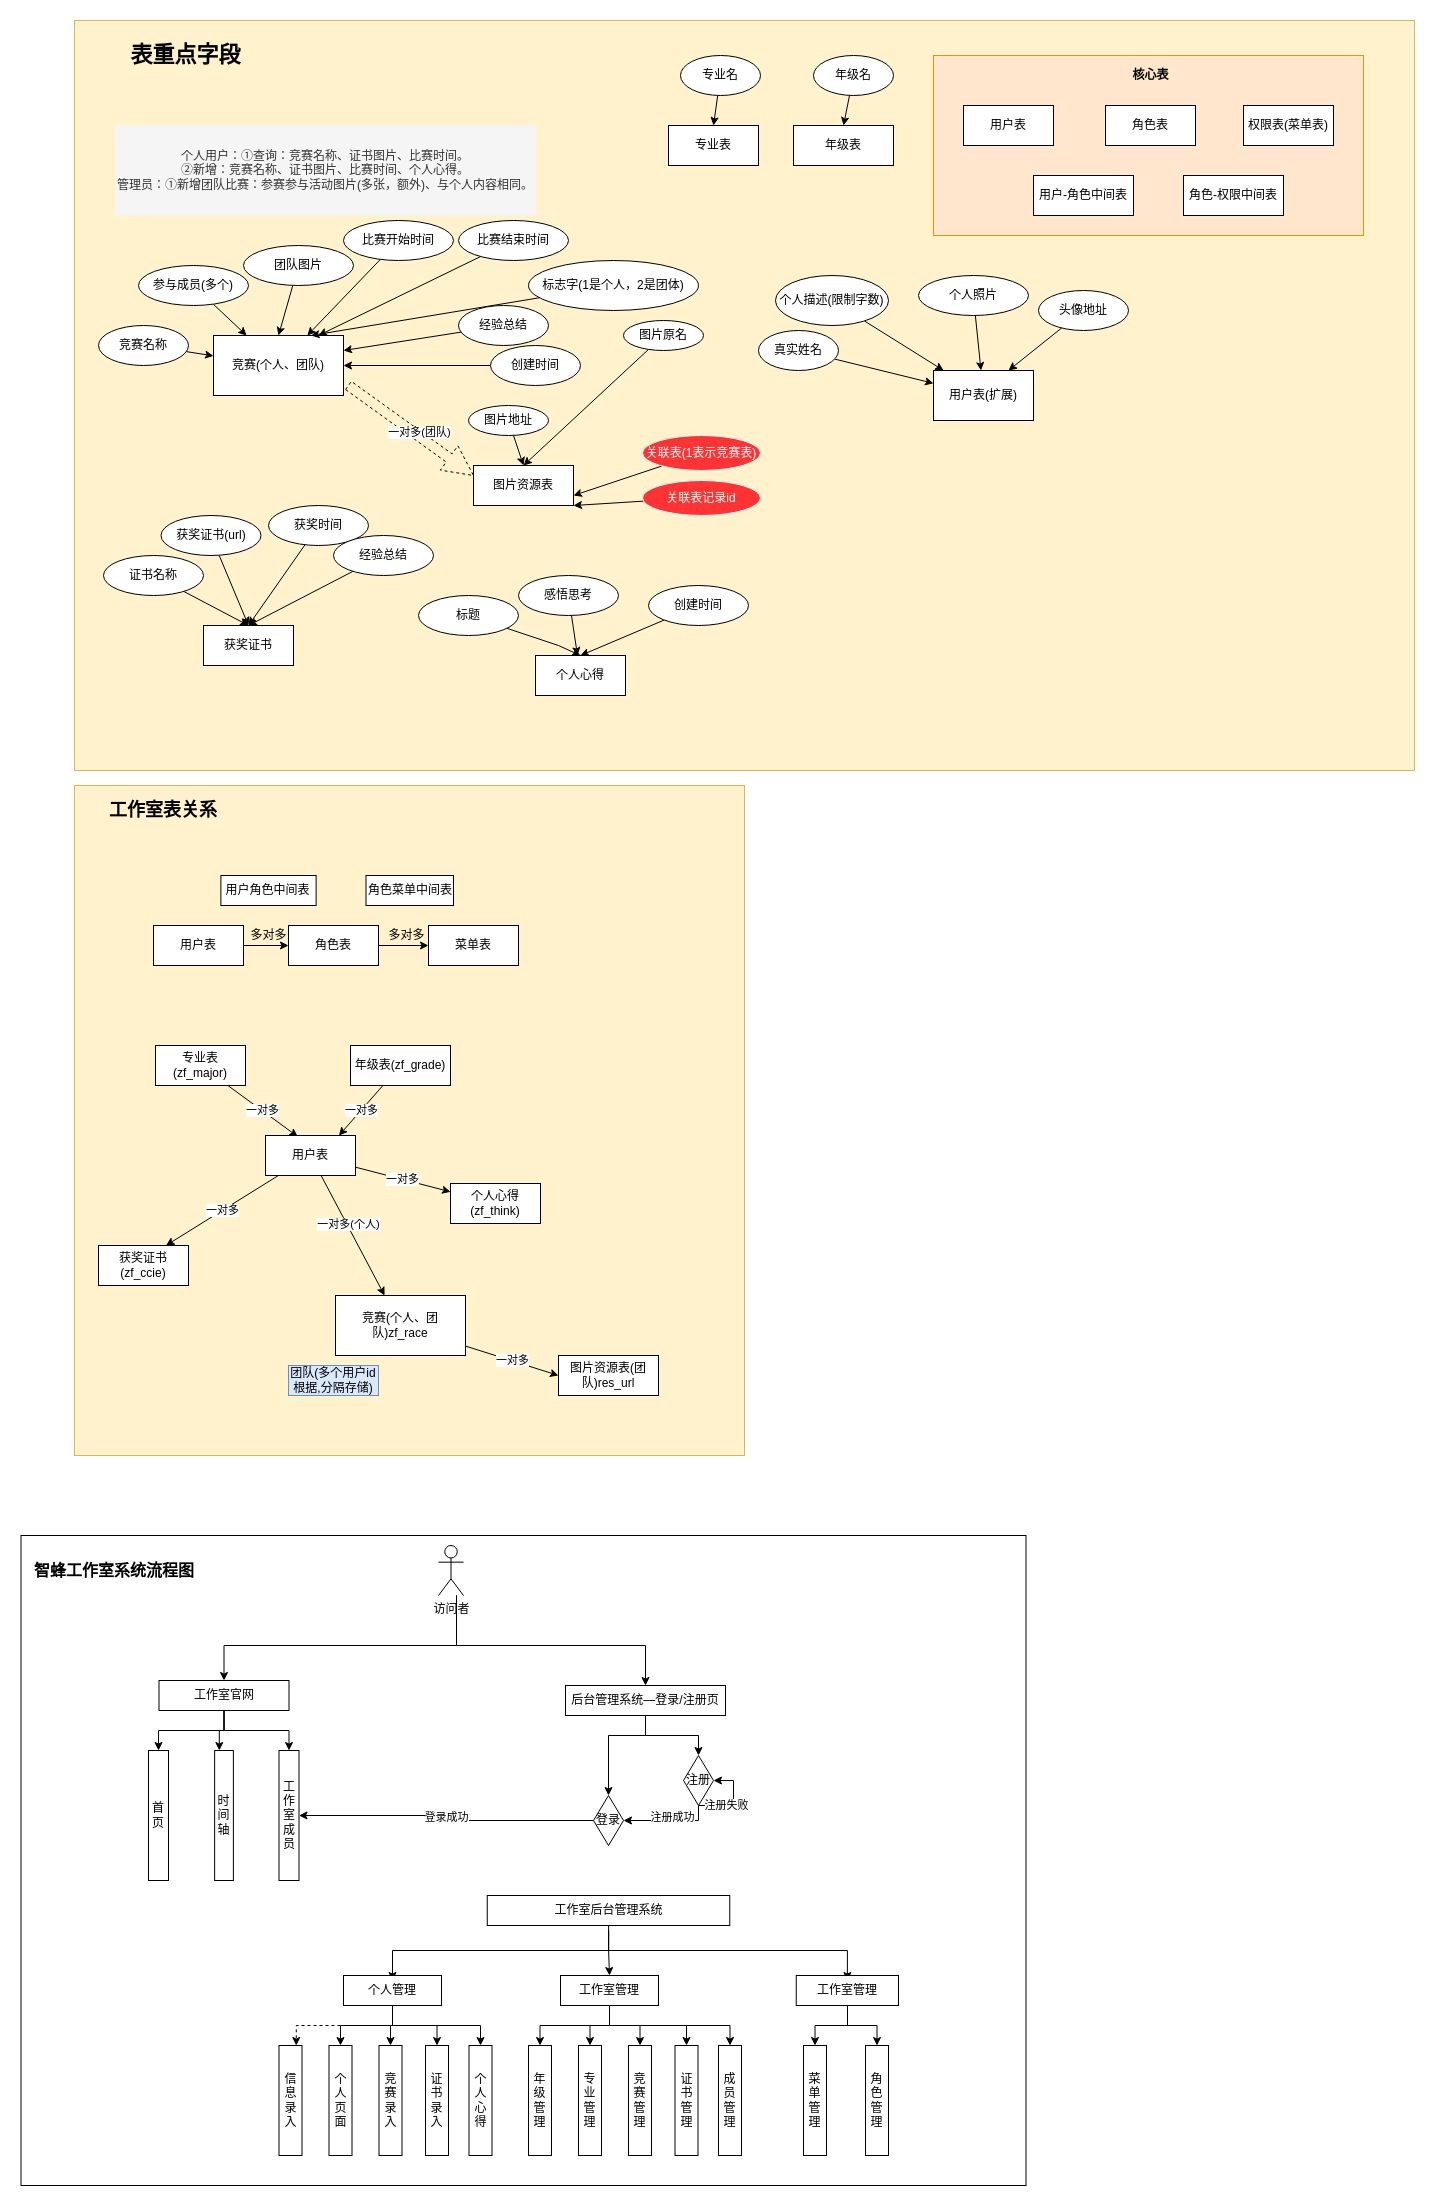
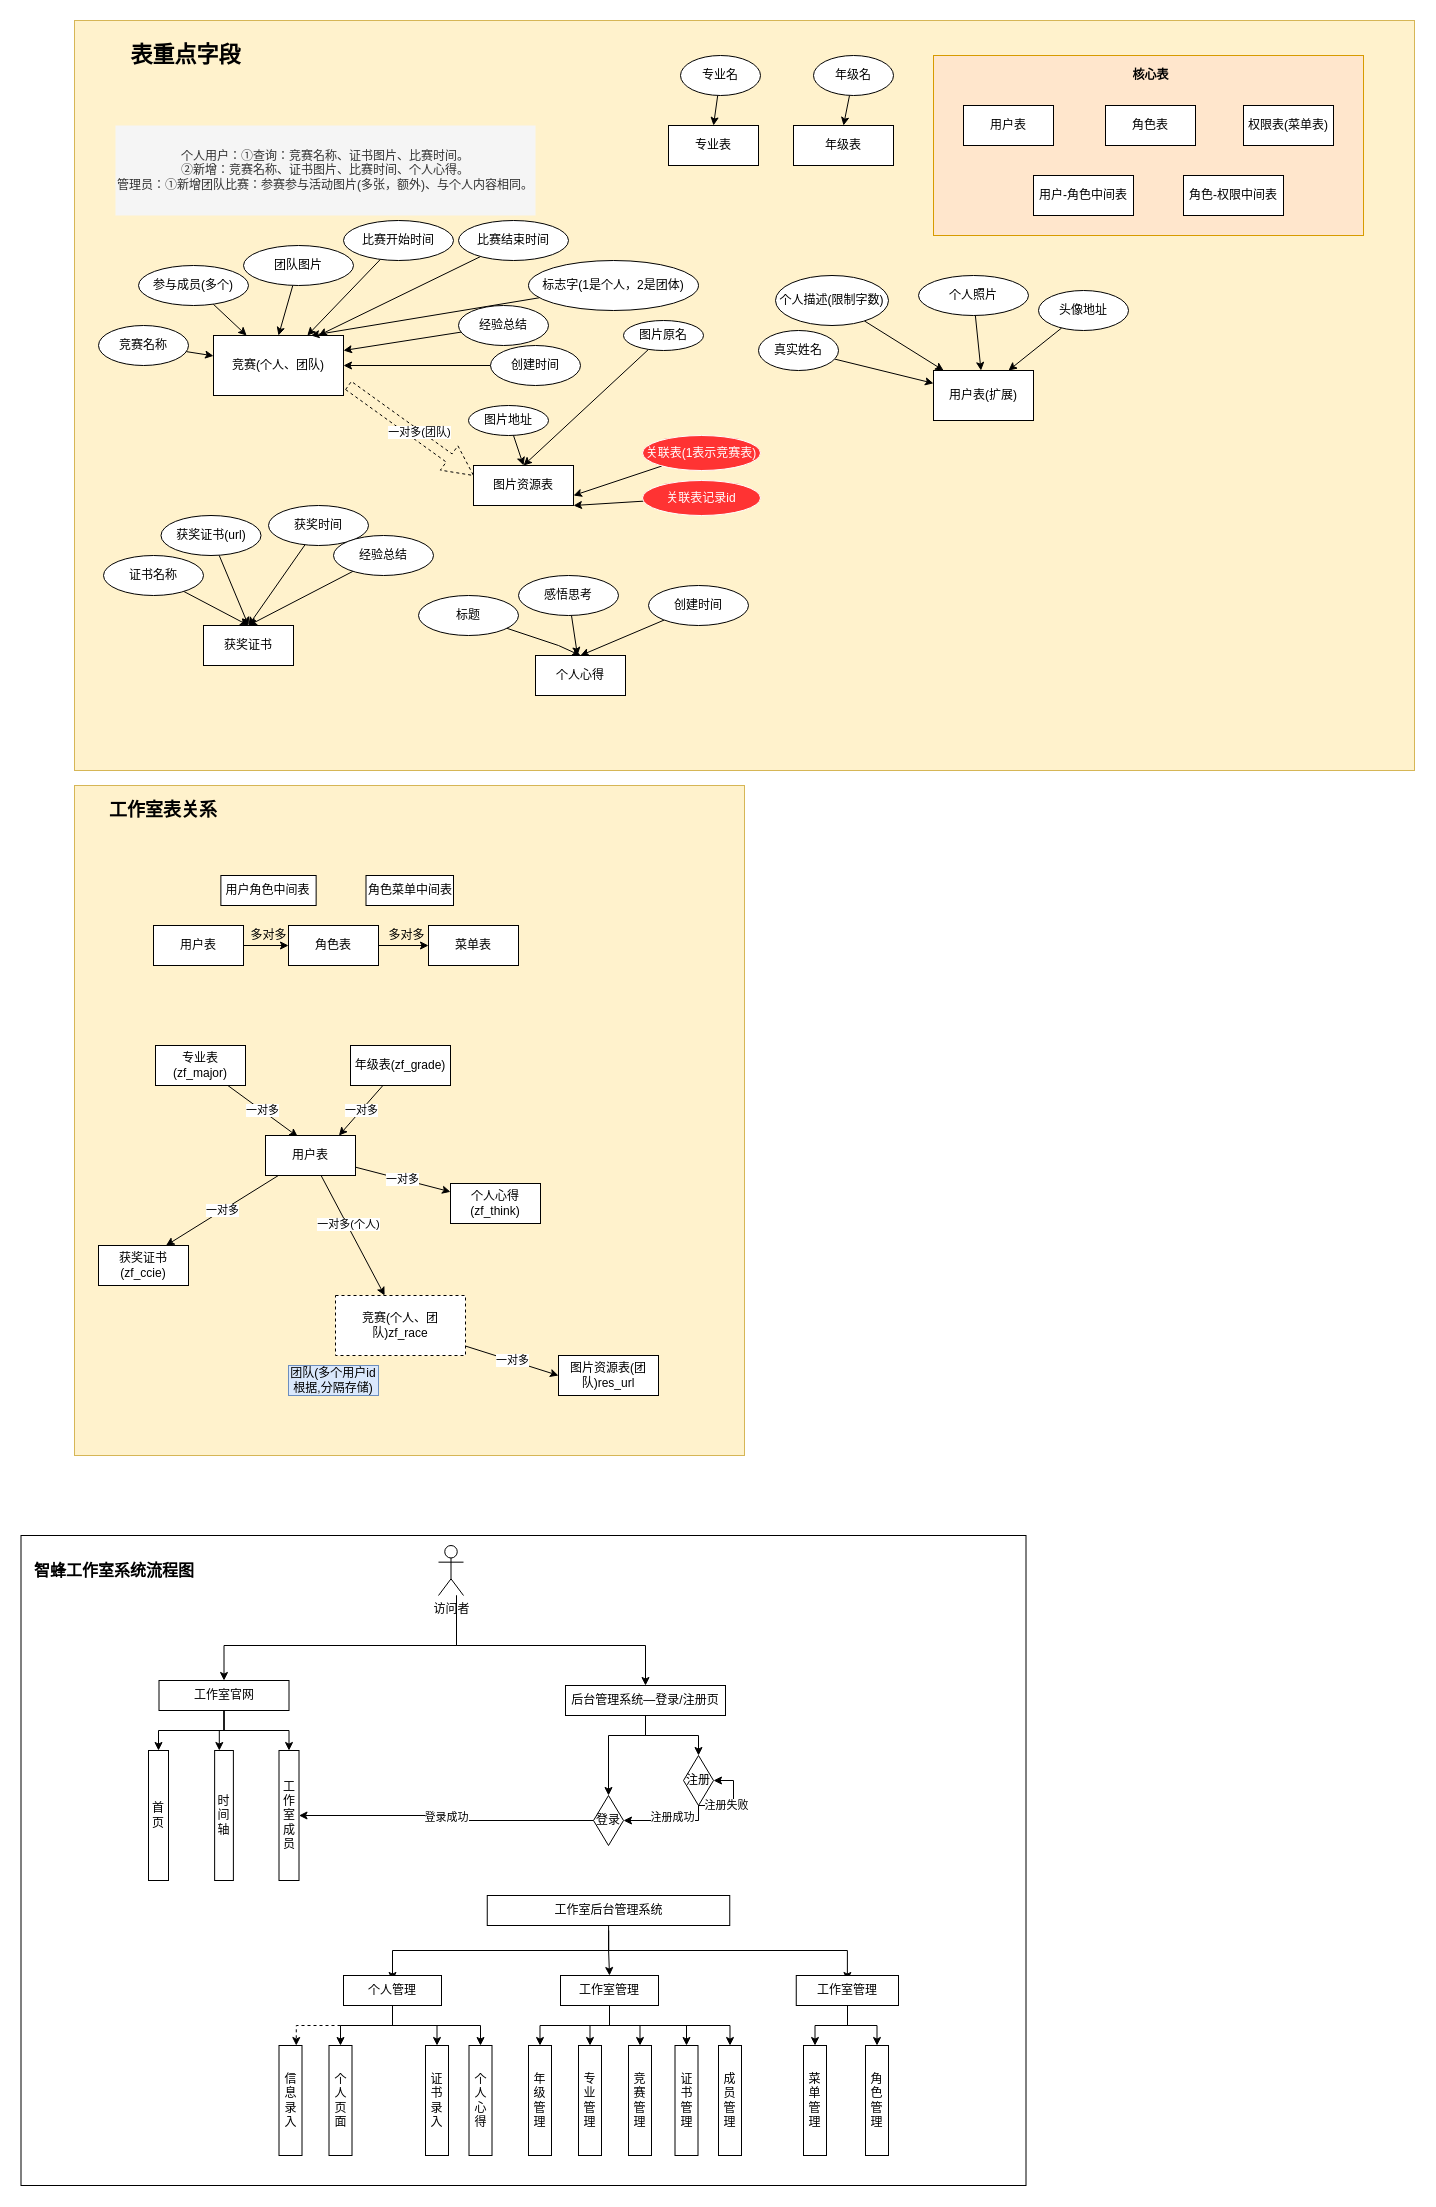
- <mxCell id="74" value="竞赛(个人、团队)zf_race" style="rounded=0;whiteSpace=wrap;html=1;" parent="1" vertex="1"><mxGeometry x="335" y="1295" width="130" height="60" as="geometry" /></mxCell>
+ <mxCell id="74" value="竞赛(个人、团队)zf_race" style="rounded=0;whiteSpace=wrap;html=1;dashed=1;" parent="1" vertex="1"><mxGeometry x="335" y="1295" width="130" height="60" as="geometry" /></mxCell>
- <mxCell id="112" style="edgeStyle=orthogonalEdgeStyle;rounded=0;orthogonalLoop=1;jettySize=auto;html=1;entryX=0.5;entryY=0;entryDx=0;entryDy=0;" parent="1" source="115" target="118" edge="1"><mxGeometry relative="1" as="geometry" /></mxCell>
- <mxCell id="118" value="竞赛录入" style="rounded=0;whiteSpace=wrap;html=1;" parent="1" vertex="1"><mxGeometry x="378.5" y="2045" width="23" height="110" as="geometry" /></mxCell>
